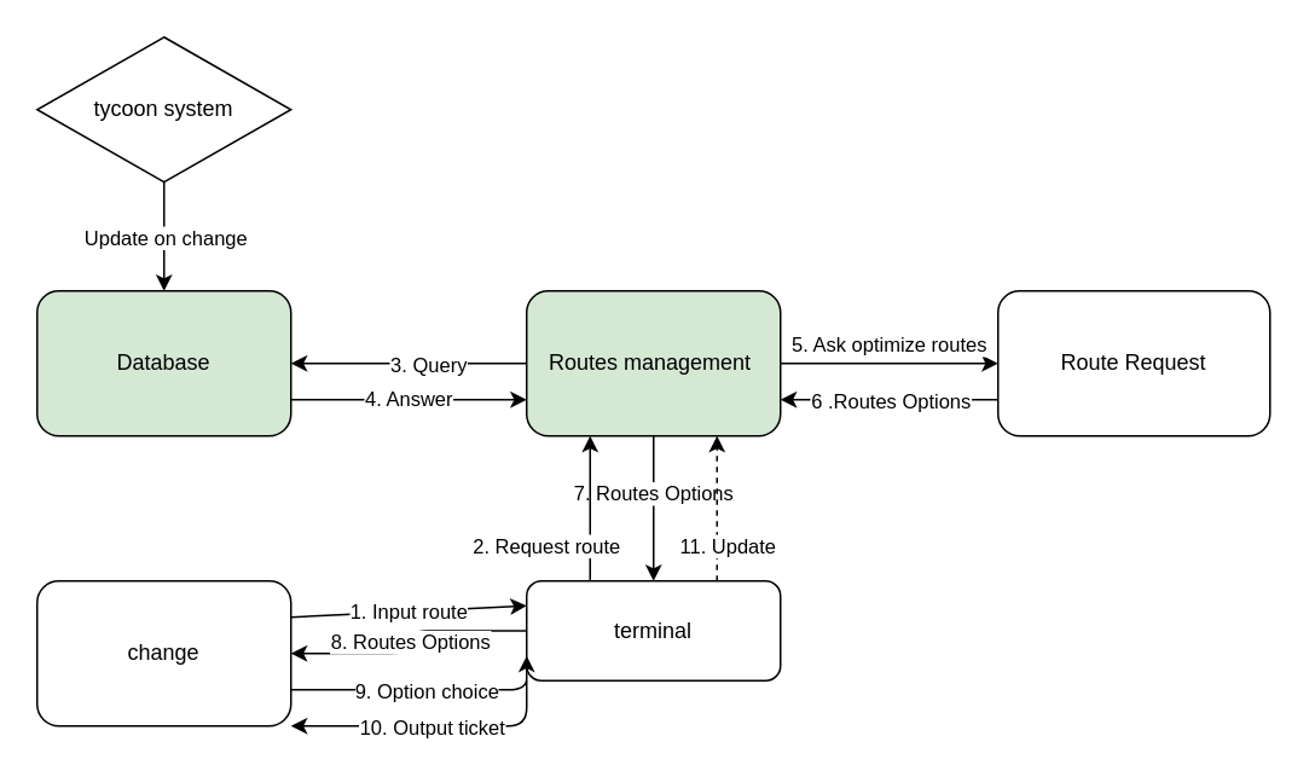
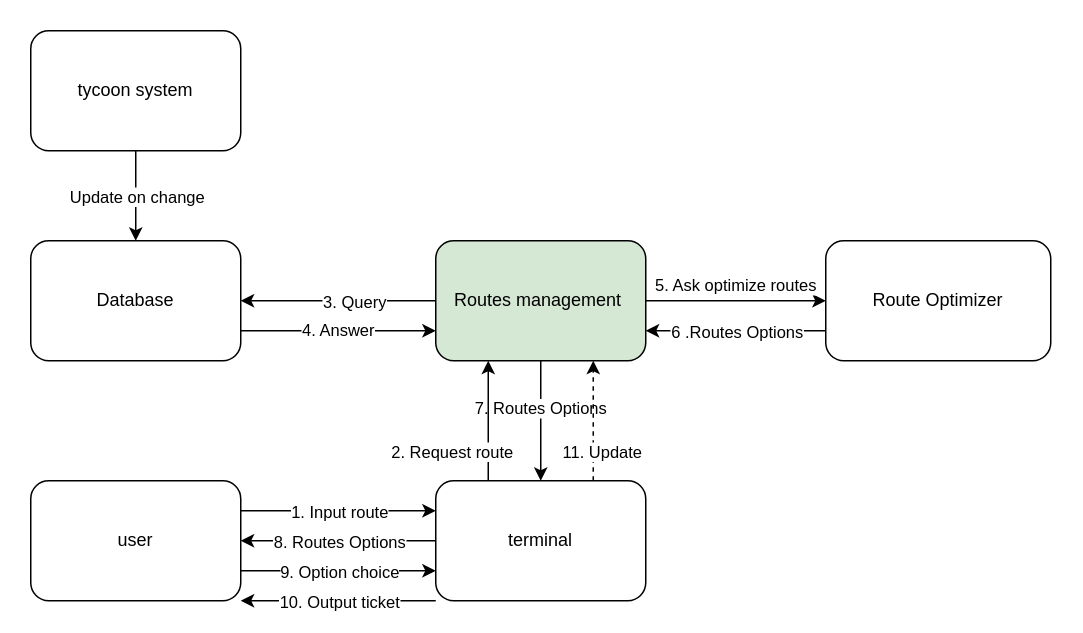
- <mxCell id="8" value="tycoon system" style="rhombus;whiteSpace=wrap;html=1;" parent="1" vertex="1"><mxGeometry x="20" y="20" width="140" height="80" as="geometry" /></mxCell>
+ <mxCell id="8" value="tycoon system" style="rounded=1;whiteSpace=wrap;html=1;" parent="1" vertex="1"><mxGeometry x="20" y="20" width="140" height="80" as="geometry" /></mxCell>
- <mxCell id="28" value="Database" style="rounded=1;whiteSpace=wrap;html=1;fillColor=#d5e8d4;" parent="1" vertex="1"><mxGeometry x="20" y="160" width="140" height="80" as="geometry" /></mxCell>
+ <mxCell id="28" value="Database" style="rounded=1;whiteSpace=wrap;html=1;" parent="1" vertex="1"><mxGeometry x="20" y="160" width="140" height="80" as="geometry" /></mxCell>
- <mxCell id="4" value="Route Request" style="rounded=1;whiteSpace=wrap;html=1;" parent="1" vertex="1"><mxGeometry x="550" y="160" width="150" height="80" as="geometry" /></mxCell>
+ <mxCell id="4" value="Route Optimizer" style="rounded=1;whiteSpace=wrap;html=1;" parent="1" vertex="1"><mxGeometry x="550" y="160" width="150" height="80" as="geometry" /></mxCell>
- <mxCell id="3" value="terminal" style="rounded=1;whiteSpace=wrap;html=1;" parent="1" vertex="1"><mxGeometry x="290" y="320" width="140" height="55" as="geometry" /></mxCell>
+ <mxCell id="3" value="terminal" style="rounded=1;whiteSpace=wrap;html=1;" parent="1" vertex="1"><mxGeometry x="290" y="320" width="140" height="80" as="geometry" /></mxCell>
- <mxCell id="2" value="change" style="rounded=1;whiteSpace=wrap;html=1;" parent="1" vertex="1"><mxGeometry x="20" y="320" width="140" height="80" as="geometry" /></mxCell>
+ <mxCell id="2" value="user" style="rounded=1;whiteSpace=wrap;html=1;" parent="1" vertex="1"><mxGeometry x="20" y="320" width="140" height="80" as="geometry" /></mxCell>
